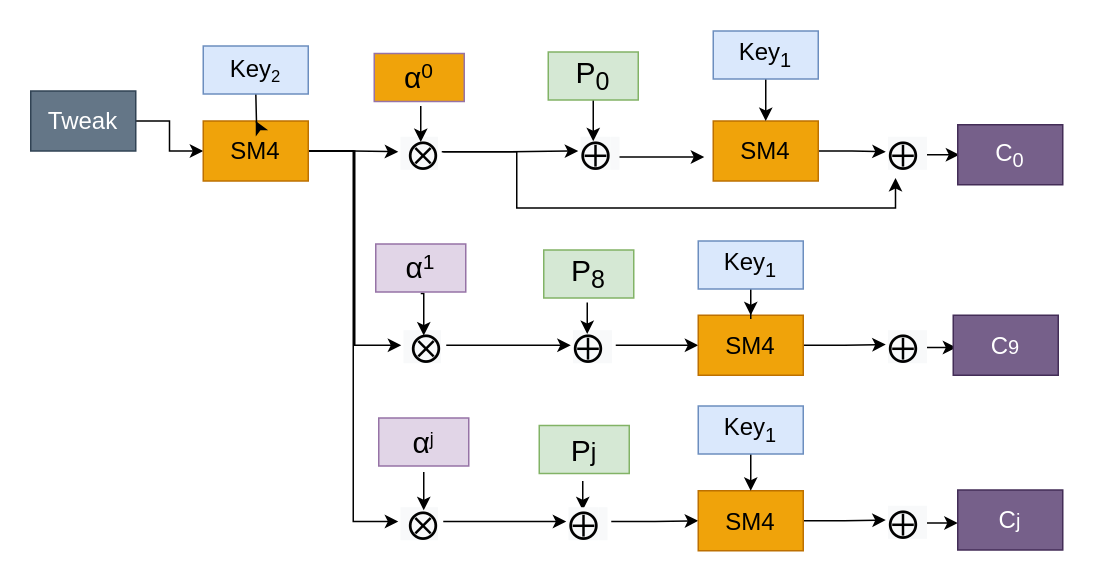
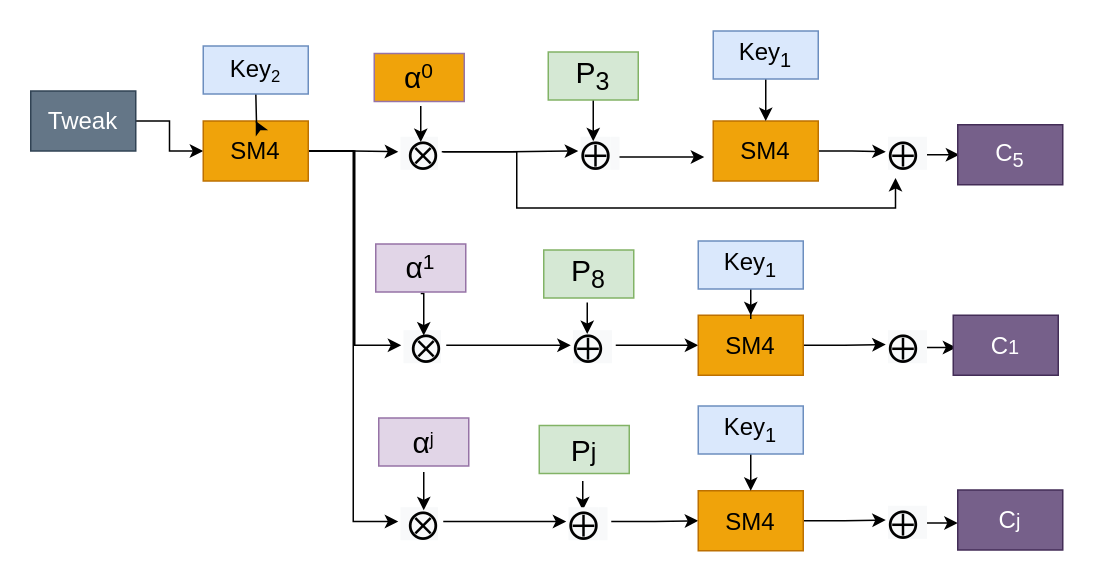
- <mxCell id="33" value="&lt;div style=&quot;text-align: left;&quot;&gt;&lt;span style=&quot;background-color: initial; font-size: 20px;&quot;&gt;&lt;font face=&quot;Arial&quot;&gt;P&lt;sub&gt;0&lt;/sub&gt;&lt;/font&gt;&lt;/span&gt;&lt;/div&gt;" style="rounded=0;whiteSpace=wrap;html=1;fontSize=16;fillColor=#d5e8d4;strokeColor=#82b366;" vertex="1" parent="1"><mxGeometry x="365" y="34" width="60" height="32" as="geometry" /></mxCell>
+ <mxCell id="33" value="&lt;div style=&quot;text-align: left;&quot;&gt;&lt;span style=&quot;background-color: initial; font-size: 20px;&quot;&gt;&lt;font face=&quot;Arial&quot;&gt;P&lt;sub&gt;3&lt;/sub&gt;&lt;/font&gt;&lt;/span&gt;&lt;/div&gt;" style="rounded=0;whiteSpace=wrap;html=1;fontSize=16;fillColor=#d5e8d4;strokeColor=#82b366;" vertex="1" parent="1"><mxGeometry x="365" y="34" width="60" height="32" as="geometry" /></mxCell>
- <mxCell id="31" value="C&lt;sub&gt;0&lt;/sub&gt;" style="rounded=0;whiteSpace=wrap;html=1;fontSize=16;fillColor=#76608a;fontColor=#ffffff;strokeColor=#432D57;" vertex="1" parent="1"><mxGeometry x="638" y="82.5" width="70" height="40" as="geometry" /></mxCell>
+ <mxCell id="31" value="C&lt;sub&gt;5&lt;/sub&gt;" style="rounded=0;whiteSpace=wrap;html=1;fontSize=16;fillColor=#76608a;fontColor=#ffffff;strokeColor=#432D57;" vertex="1" parent="1"><mxGeometry x="638" y="82.5" width="70" height="40" as="geometry" /></mxCell>
- <mxCell id="46" value="C&lt;span style=&quot;font-size: 13.333px;&quot;&gt;9&lt;/span&gt;" style="rounded=0;whiteSpace=wrap;html=1;fontSize=16;fillColor=#76608a;fontColor=#ffffff;strokeColor=#432D57;" vertex="1" parent="1"><mxGeometry x="635" y="209.5" width="70" height="40" as="geometry" /></mxCell>
+ <mxCell id="46" value="C&lt;span style=&quot;font-size: 13.333px;&quot;&gt;1&lt;/span&gt;" style="rounded=0;whiteSpace=wrap;html=1;fontSize=16;fillColor=#76608a;fontColor=#ffffff;strokeColor=#432D57;" vertex="1" parent="1"><mxGeometry x="635" y="209.5" width="70" height="40" as="geometry" /></mxCell>
